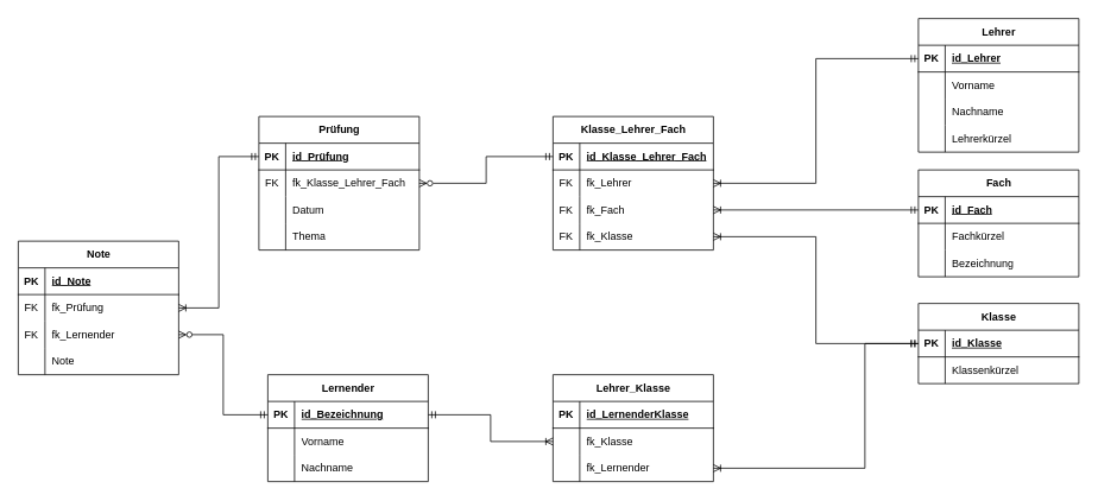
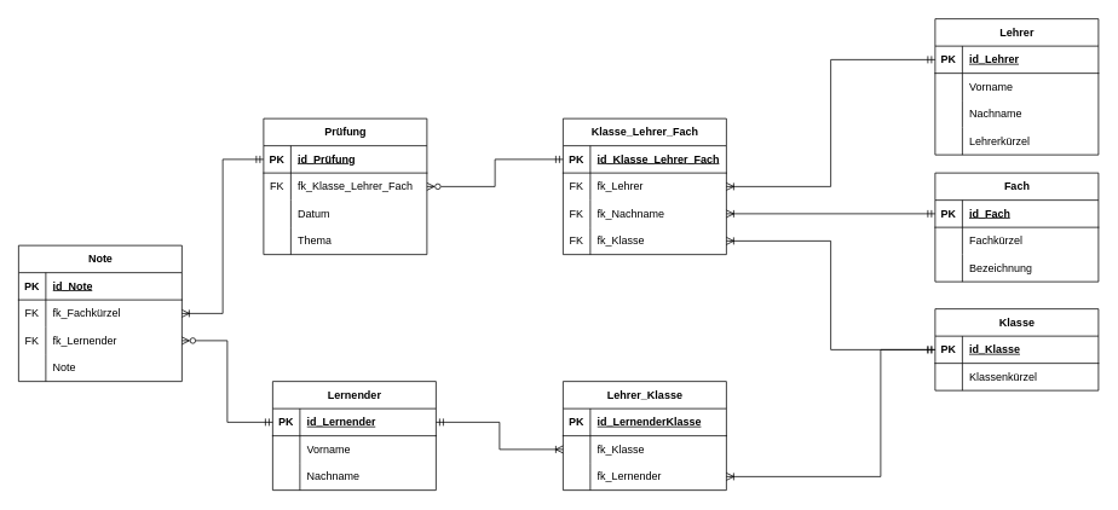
- <mxCell id="35" value="fk_Fach" style="shape=partialRectangle;connectable=0;fillColor=none;top=0;left=0;bottom=0;right=0;align=left;spacingLeft=6;overflow=hidden;whiteSpace=wrap;html=1;" vertex="1" parent="33"><mxGeometry x="30" width="150" height="30" as="geometry"><mxRectangle width="150" height="30" as="alternateBounds" /></mxGeometry></mxCell>
+ <mxCell id="35" value="fk_Nachname" style="shape=partialRectangle;connectable=0;fillColor=none;top=0;left=0;bottom=0;right=0;align=left;spacingLeft=6;overflow=hidden;whiteSpace=wrap;html=1;" vertex="1" parent="33"><mxGeometry x="30" width="150" height="30" as="geometry"><mxRectangle width="150" height="30" as="alternateBounds" /></mxGeometry></mxCell>
- <mxCell id="18" value="fk_Prüfung" style="shape=partialRectangle;connectable=0;fillColor=none;top=0;left=0;bottom=0;right=0;align=left;spacingLeft=6;overflow=hidden;whiteSpace=wrap;html=1;" vertex="1" parent="16"><mxGeometry x="30" width="150" height="30" as="geometry"><mxRectangle width="150" height="30" as="alternateBounds" /></mxGeometry></mxCell>
+ <mxCell id="18" value="fk_Fachkürzel" style="shape=partialRectangle;connectable=0;fillColor=none;top=0;left=0;bottom=0;right=0;align=left;spacingLeft=6;overflow=hidden;whiteSpace=wrap;html=1;" vertex="1" parent="16"><mxGeometry x="30" width="150" height="30" as="geometry"><mxRectangle width="150" height="30" as="alternateBounds" /></mxGeometry></mxCell>
- <mxCell id="5" value="id_Bezeichnung" style="shape=partialRectangle;connectable=0;fillColor=none;top=0;left=0;bottom=0;right=0;align=left;spacingLeft=6;fontStyle=5;overflow=hidden;whiteSpace=wrap;html=1;" vertex="1" parent="3"><mxGeometry x="30" width="150" height="30" as="geometry"><mxRectangle width="150" height="30" as="alternateBounds" /></mxGeometry></mxCell>
+ <mxCell id="5" value="id_Lernender" style="shape=partialRectangle;connectable=0;fillColor=none;top=0;left=0;bottom=0;right=0;align=left;spacingLeft=6;fontStyle=5;overflow=hidden;whiteSpace=wrap;html=1;" vertex="1" parent="3"><mxGeometry x="30" width="150" height="30" as="geometry"><mxRectangle width="150" height="30" as="alternateBounds" /></mxGeometry></mxCell>
